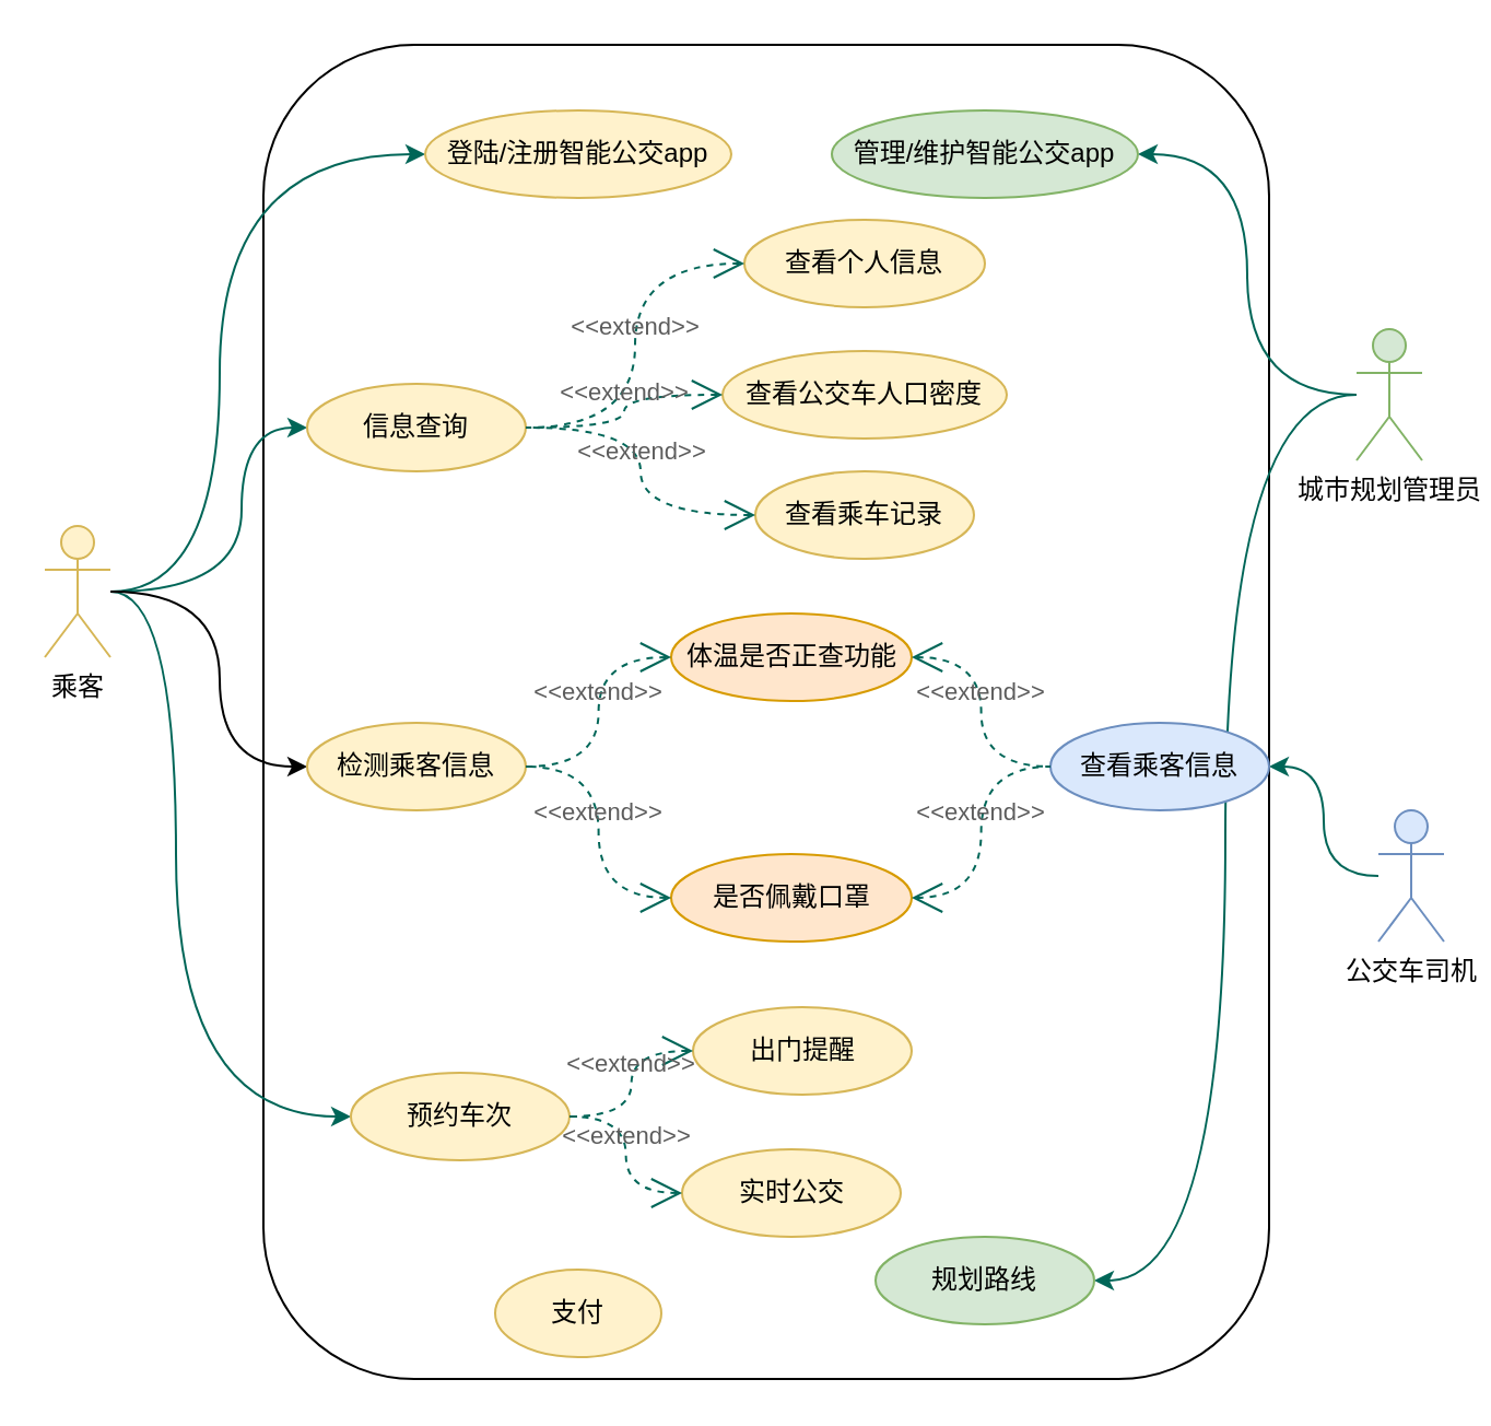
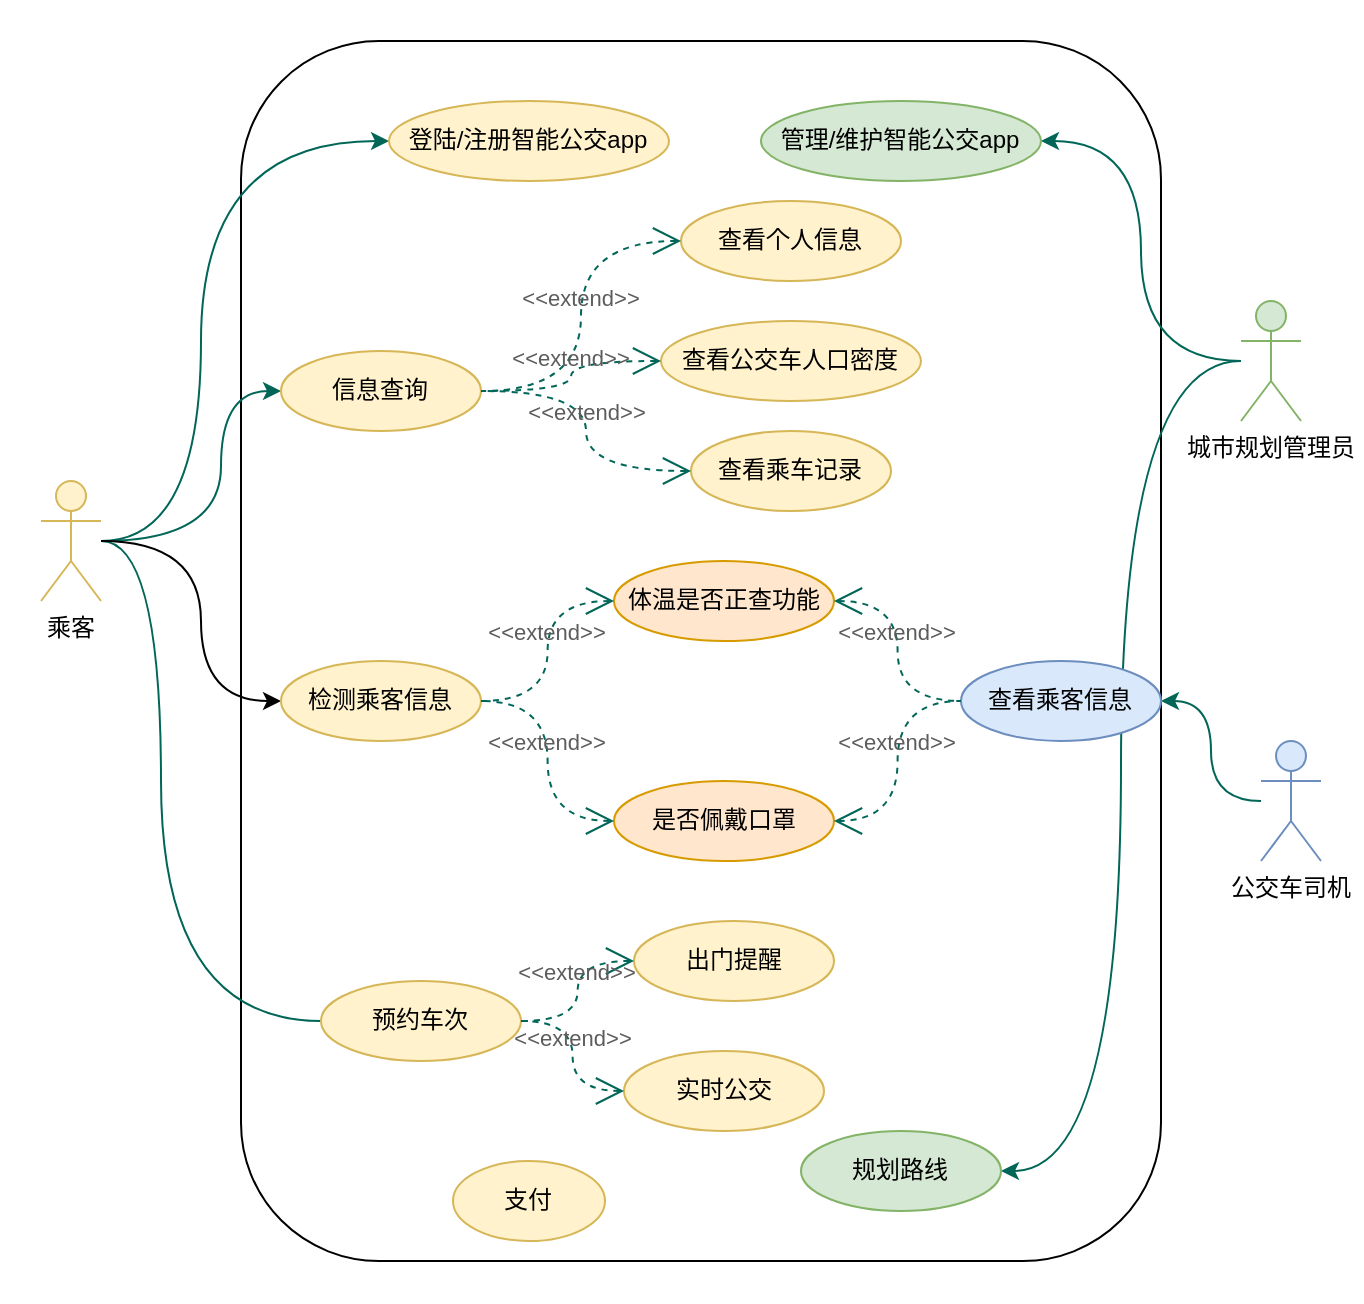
- <mxCell id="5" style="edgeStyle=orthogonalEdgeStyle;curved=1;rounded=0;orthogonalLoop=1;jettySize=auto;html=1;entryX=0;entryY=0.5;entryDx=0;entryDy=0;strokeColor=#006658;fillColor=#21C0A5;fontColor=#5C5C5C;" parent="1" source="7" target="16" edge="1"><mxGeometry relative="1" as="geometry"><Array as="points"><mxPoint x="80" y="270" /><mxPoint x="80" y="510" /></Array></mxGeometry></mxCell>
+ <mxCell id="5" style="edgeStyle=orthogonalEdgeStyle;curved=1;rounded=0;orthogonalLoop=1;jettySize=auto;html=1;entryX=0;entryY=0.5;entryDx=0;entryDy=0;strokeColor=#006658;fillColor=#21C0A5;fontColor=#5C5C5C;endArrow=none;" parent="1" source="7" target="16" edge="1"><mxGeometry relative="1" as="geometry"><Array as="points"><mxPoint x="80" y="270" /><mxPoint x="80" y="510" /></Array></mxGeometry></mxCell>
